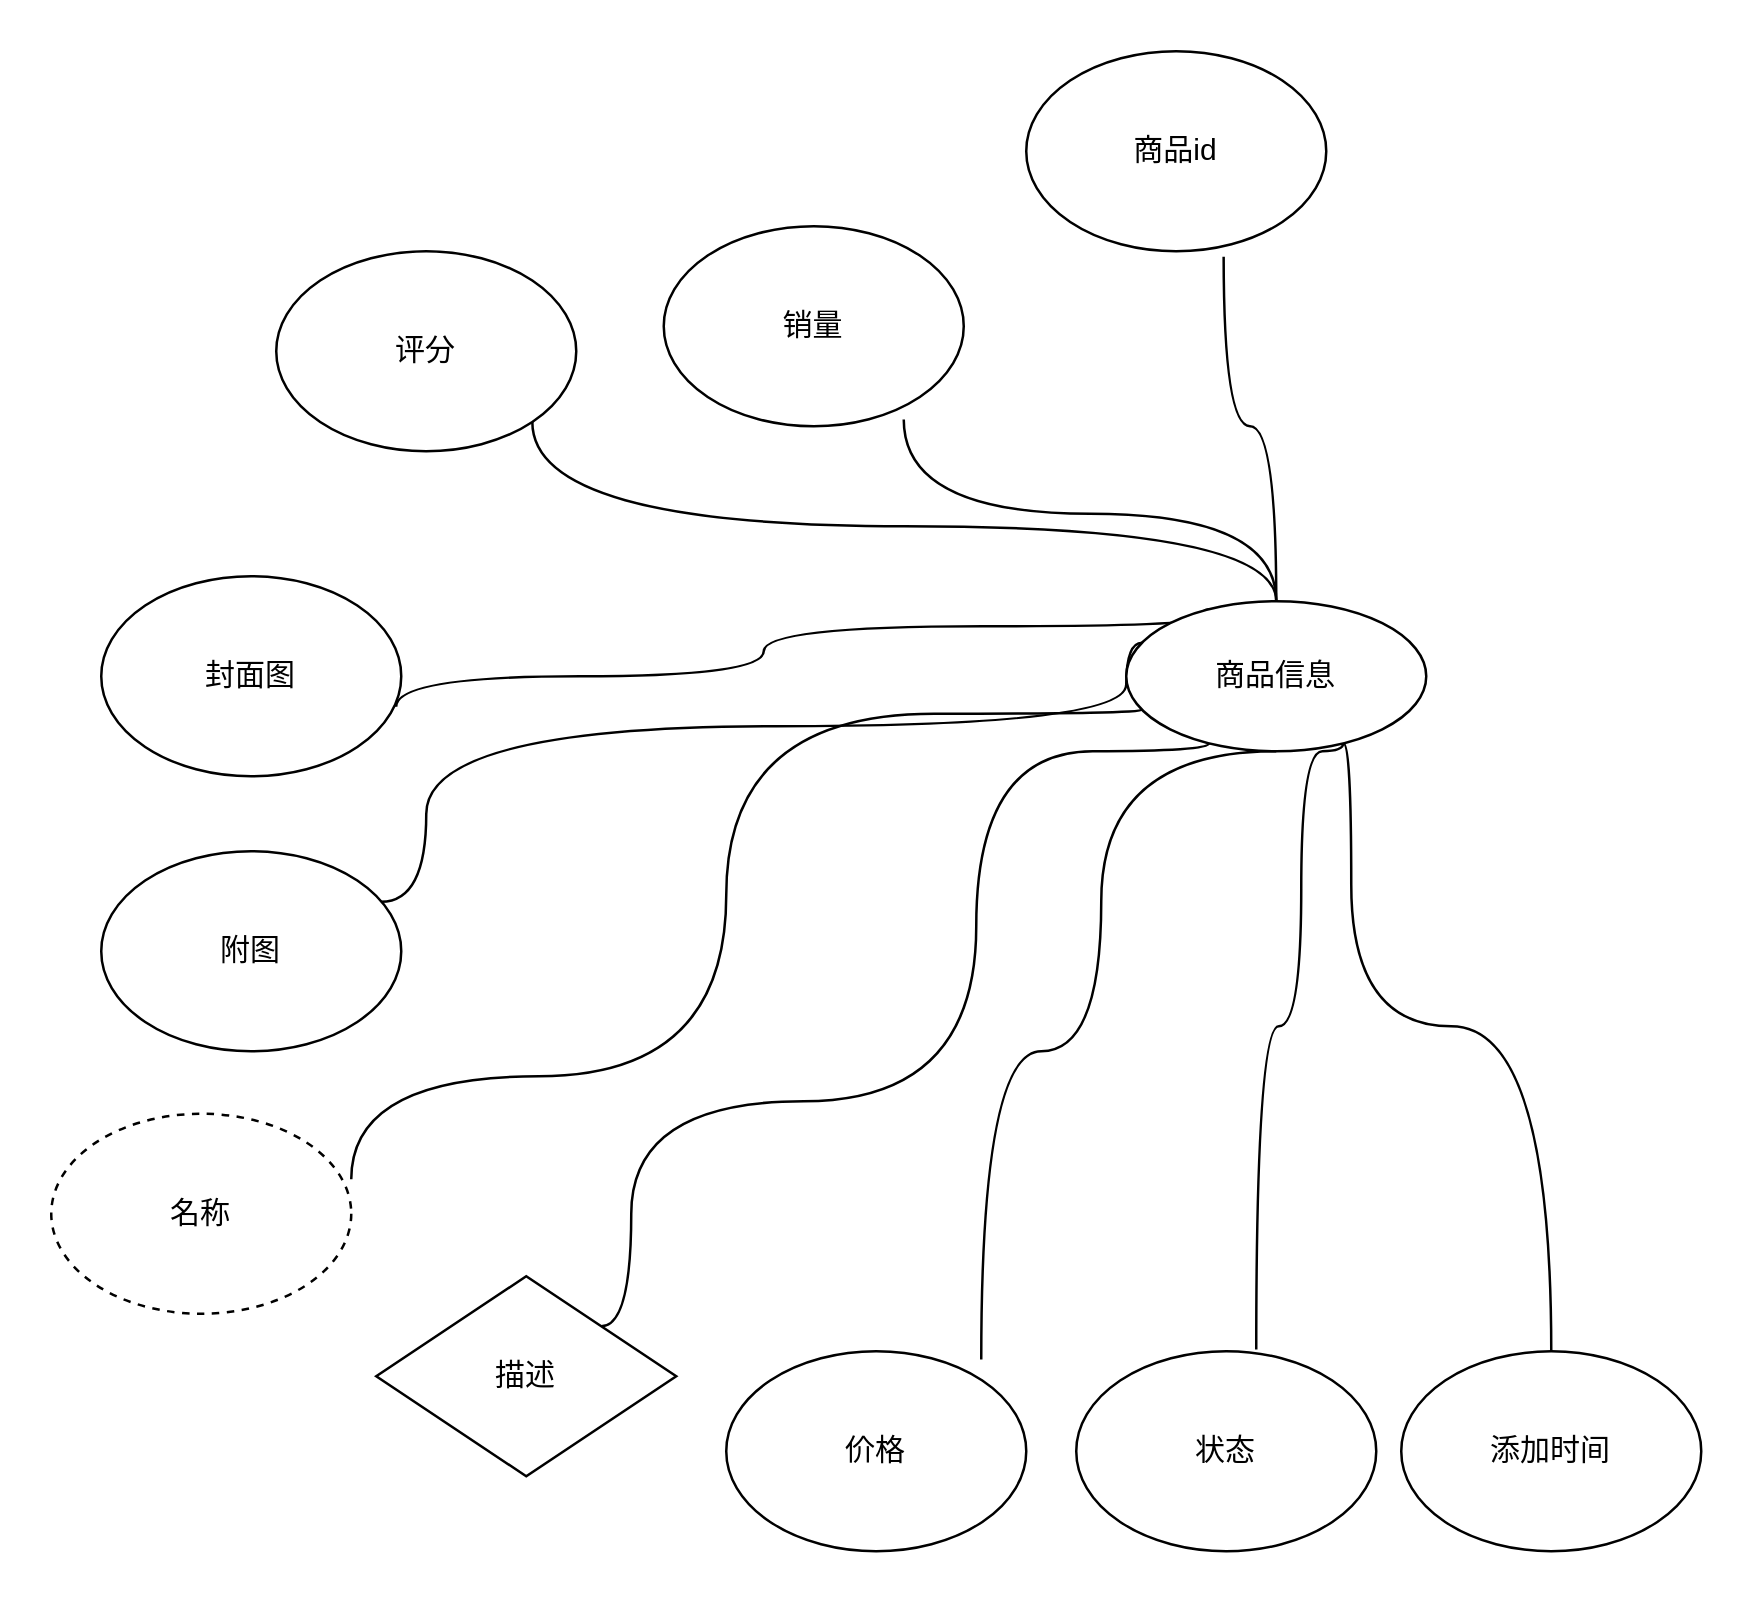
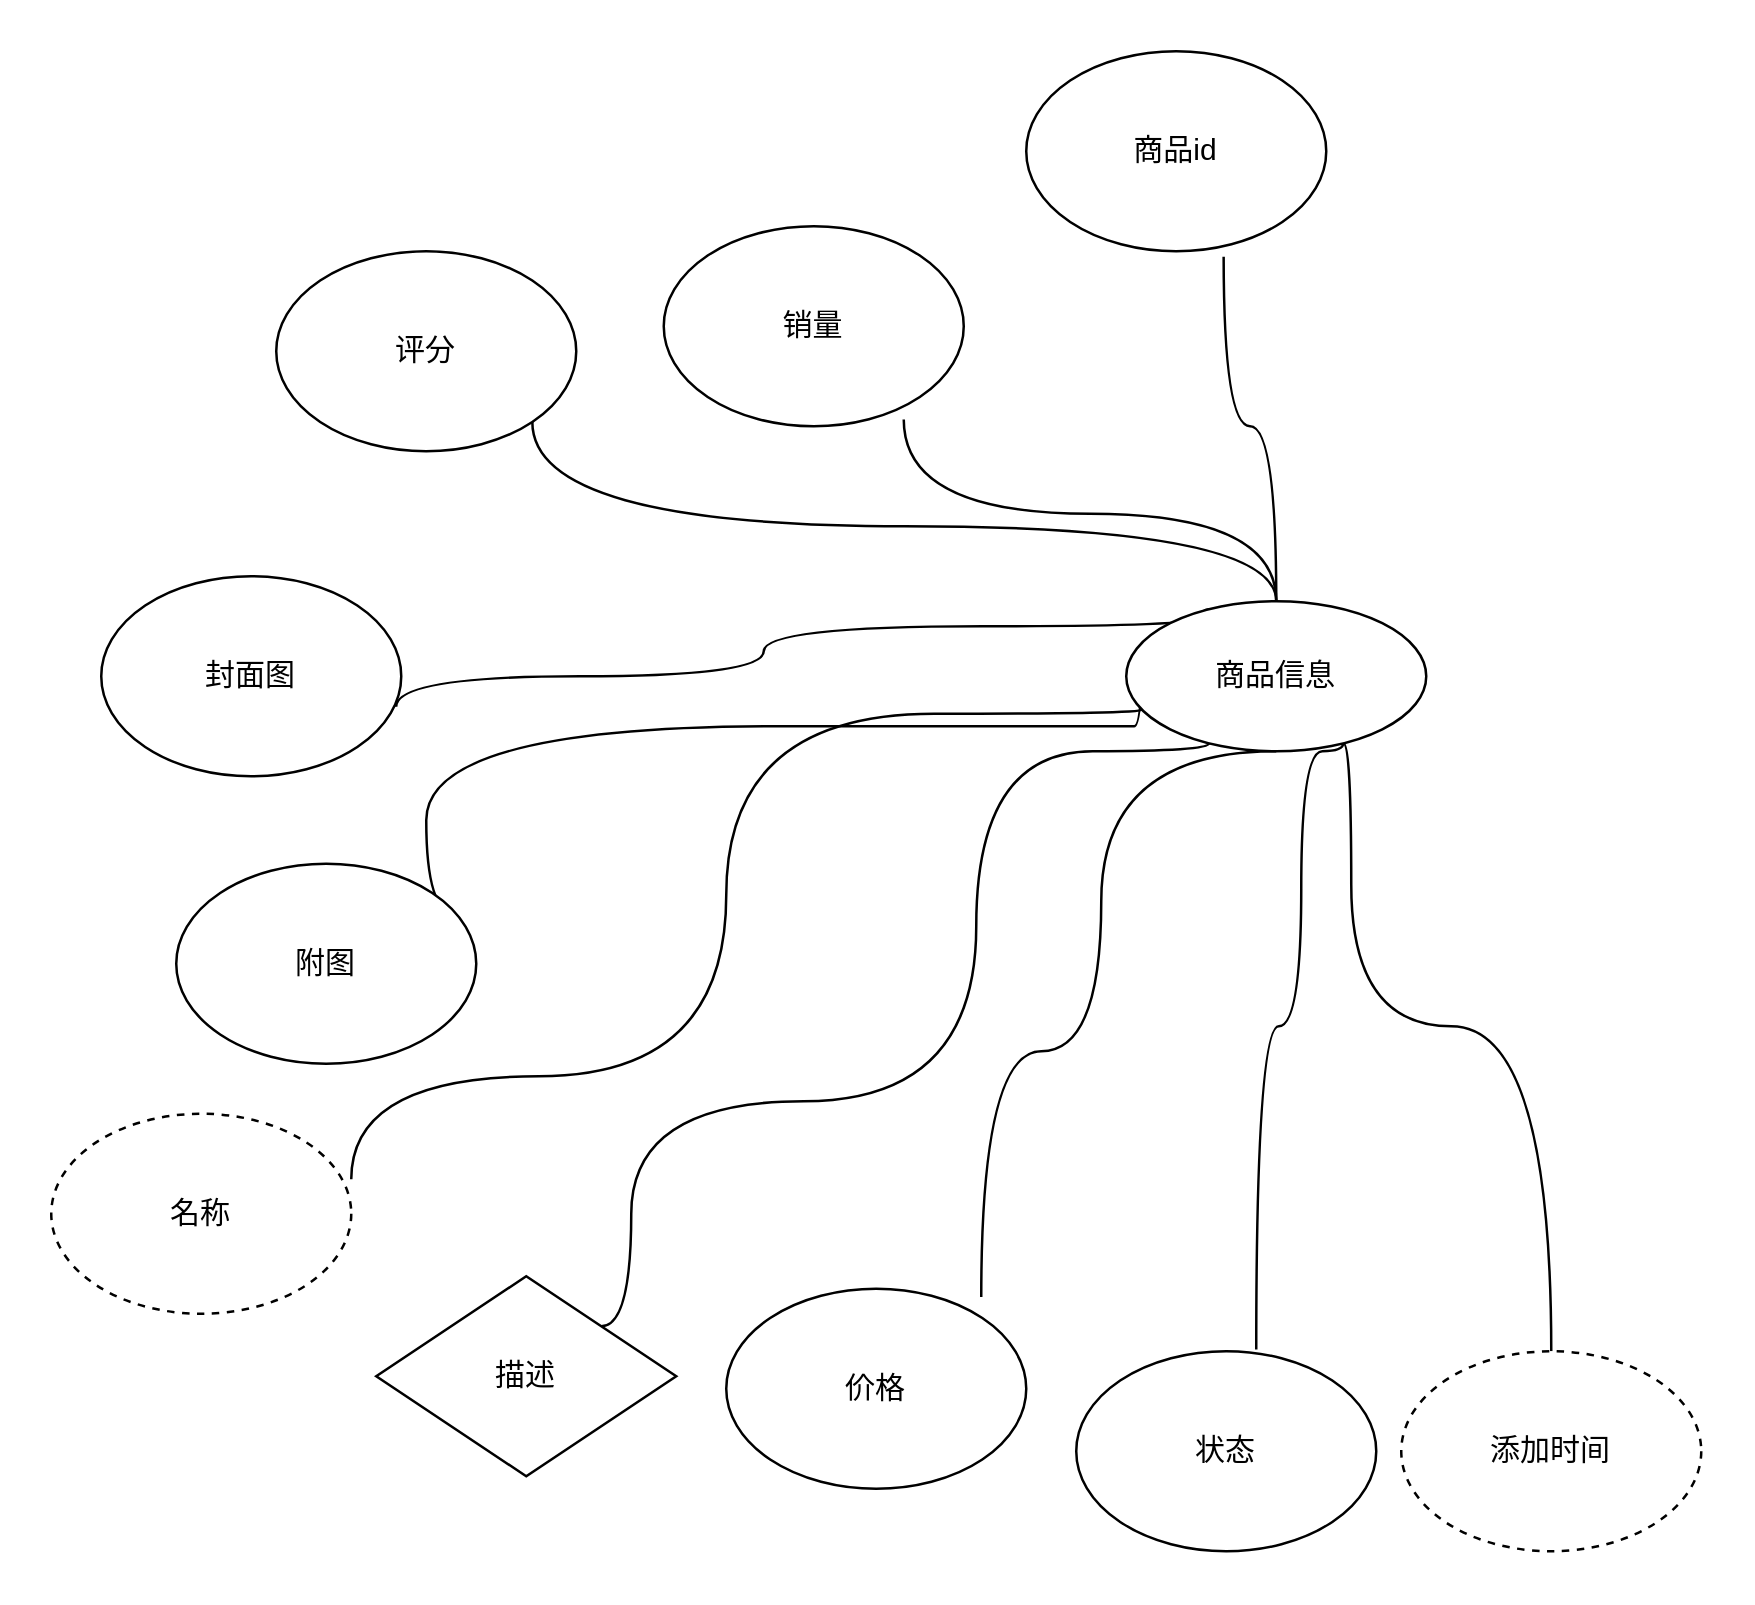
- <mxCell id="16" value="附图" style="ellipse;whiteSpace=wrap;html=1;strokeColor=default;" vertex="1" parent="1"><mxGeometry x="40" y="340" width="120" height="80" as="geometry" /></mxCell>
+ <mxCell id="16" value="附图" style="ellipse;whiteSpace=wrap;html=1;strokeColor=default;" vertex="1" parent="1"><mxGeometry x="70" y="345" width="120" height="80" as="geometry" /></mxCell>
- <mxCell id="18" value="价格" style="ellipse;whiteSpace=wrap;html=1;" vertex="1" parent="1"><mxGeometry x="290" y="540" width="120" height="80" as="geometry" /></mxCell>
+ <mxCell id="18" value="价格" style="ellipse;whiteSpace=wrap;html=1;" vertex="1" parent="1"><mxGeometry x="290" y="515" width="120" height="80" as="geometry" /></mxCell>
- <mxCell id="22" value="添加时间" style="ellipse;whiteSpace=wrap;html=1;" vertex="1" parent="1"><mxGeometry x="560" y="540" width="120" height="80" as="geometry" /></mxCell>
+ <mxCell id="22" value="添加时间" style="ellipse;whiteSpace=wrap;html=1;dashed=1;" vertex="1" parent="1"><mxGeometry x="560" y="540" width="120" height="80" as="geometry" /></mxCell>
